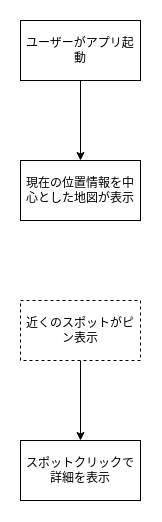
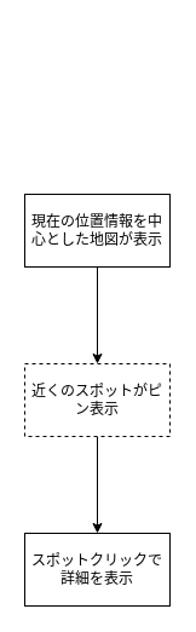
- <mxCell id="3" value="ユーザーがアプリ起動" style="rounded=0;whiteSpace=wrap;html=1;" vertex="1" parent="1"><mxGeometry x="20" y="20" width="120" height="60" as="geometry" /></mxCell>
- <mxCell id="2" value="" style="edgeStyle=none;html=1;" edge="1" parent="1" source="3" target="5"><mxGeometry relative="1" as="geometry" /></mxCell>
+ <mxCell id="4" value="" style="edgeStyle=none;html=1;" edge="1" parent="1" source="5" target="7"><mxGeometry relative="1" as="geometry" /></mxCell>
